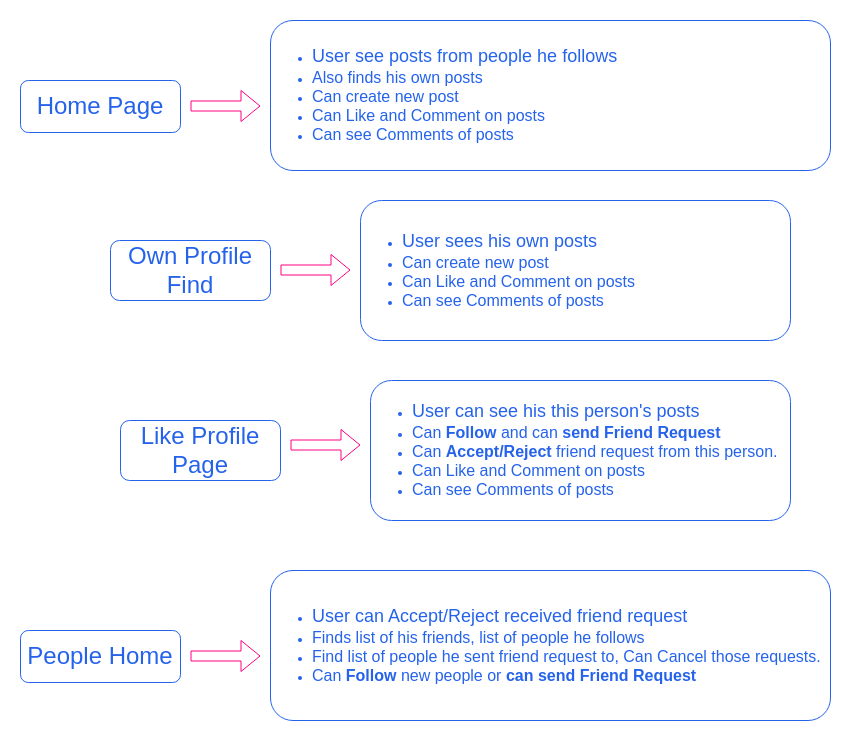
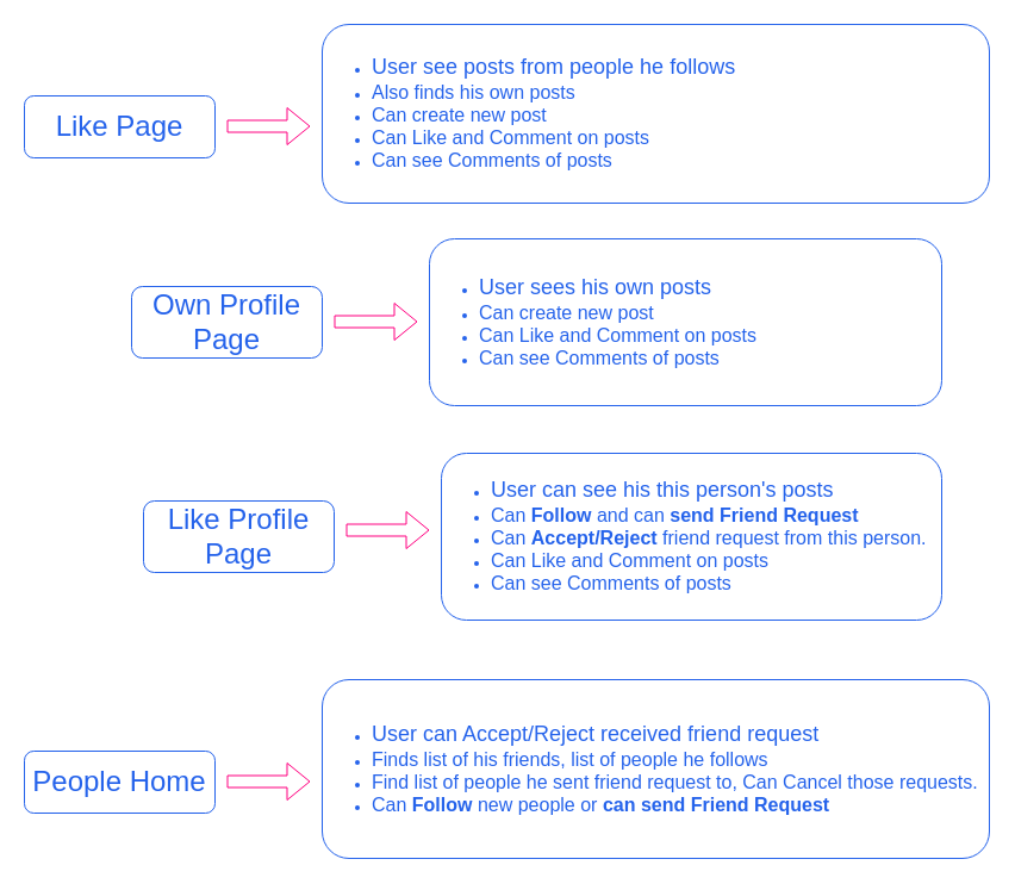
- <mxCell id="2" value="&lt;font style=&quot;font-size: 24px;&quot;&gt;Home Page&lt;/font&gt;" style="rounded=1;whiteSpace=wrap;html=1;fillColor=none;fontColor=#2563EB;strokeColor=#2563EB;" parent="1" vertex="1"><mxGeometry x="20" y="80" width="160" height="52" as="geometry" /></mxCell>
+ <mxCell id="2" value="&lt;font style=&quot;font-size: 24px;&quot;&gt;Like Page&lt;/font&gt;" style="rounded=1;whiteSpace=wrap;html=1;fillColor=none;fontColor=#2563EB;strokeColor=#2563EB;" parent="1" vertex="1"><mxGeometry x="20" y="80" width="160" height="52" as="geometry" /></mxCell>
- <mxCell id="4" value="&lt;font style=&quot;font-size: 24px;&quot;&gt;Own Profile Find&lt;/font&gt;" style="rounded=1;whiteSpace=wrap;html=1;fillColor=none;fontColor=#2563EB;strokeColor=#2563EB;" vertex="1" parent="1"><mxGeometry x="110" y="240" width="160" height="60" as="geometry" /></mxCell>
+ <mxCell id="4" value="&lt;font style=&quot;font-size: 24px;&quot;&gt;Own Profile Page&lt;/font&gt;" style="rounded=1;whiteSpace=wrap;html=1;fillColor=none;fontColor=#2563EB;strokeColor=#2563EB;" vertex="1" parent="1"><mxGeometry x="110" y="240" width="160" height="60" as="geometry" /></mxCell>
